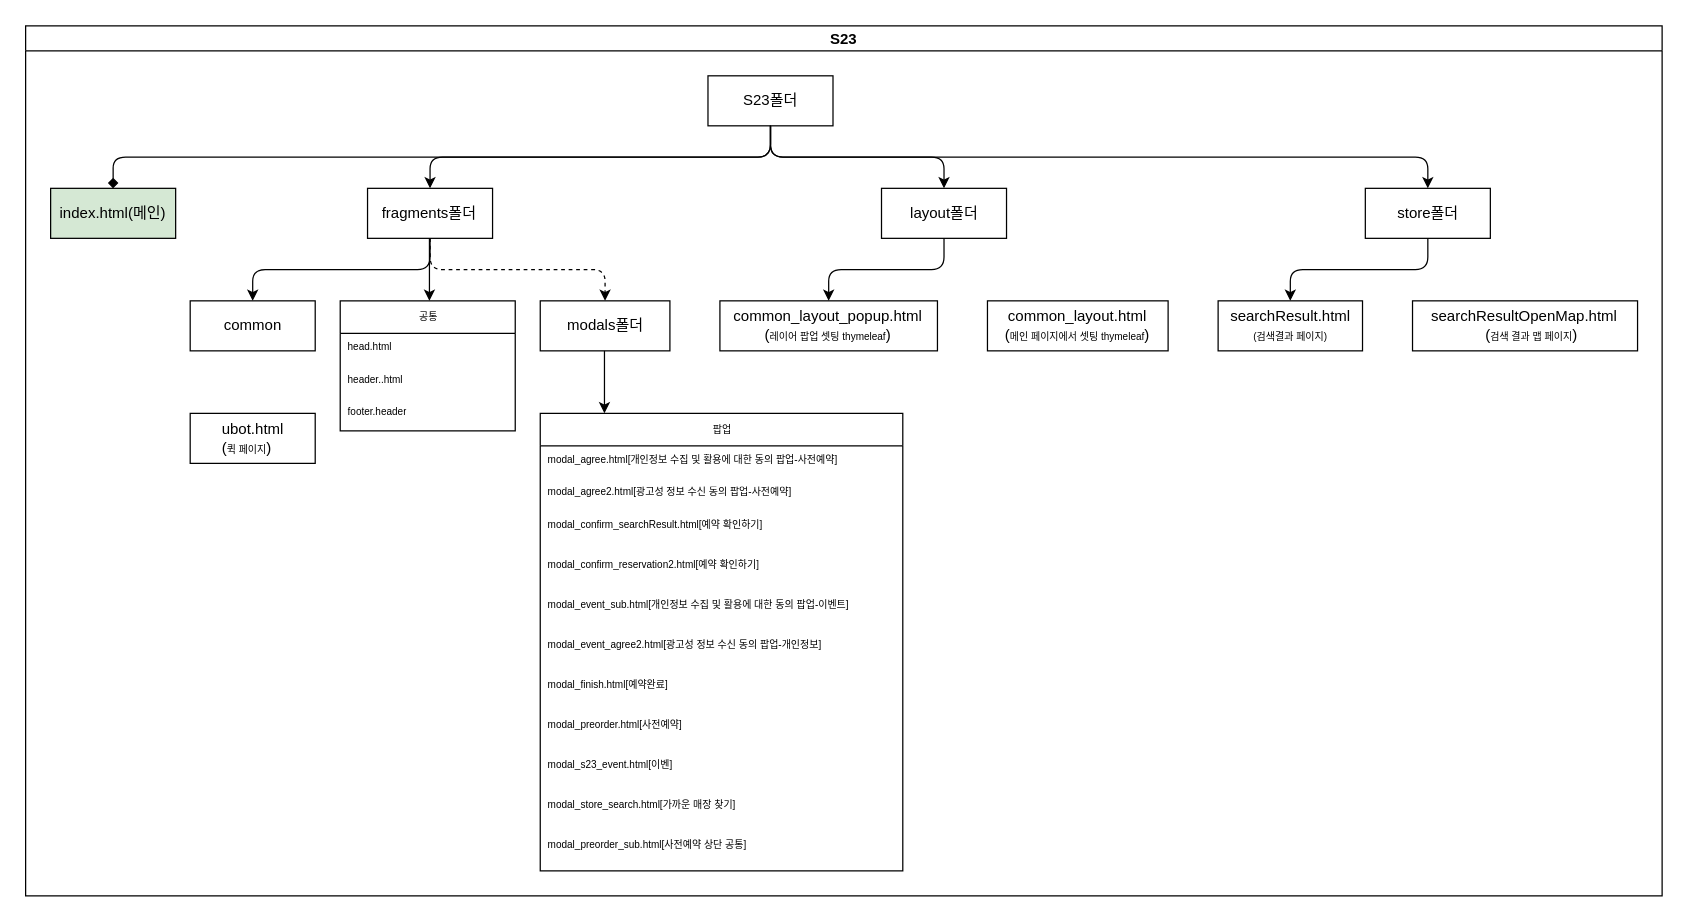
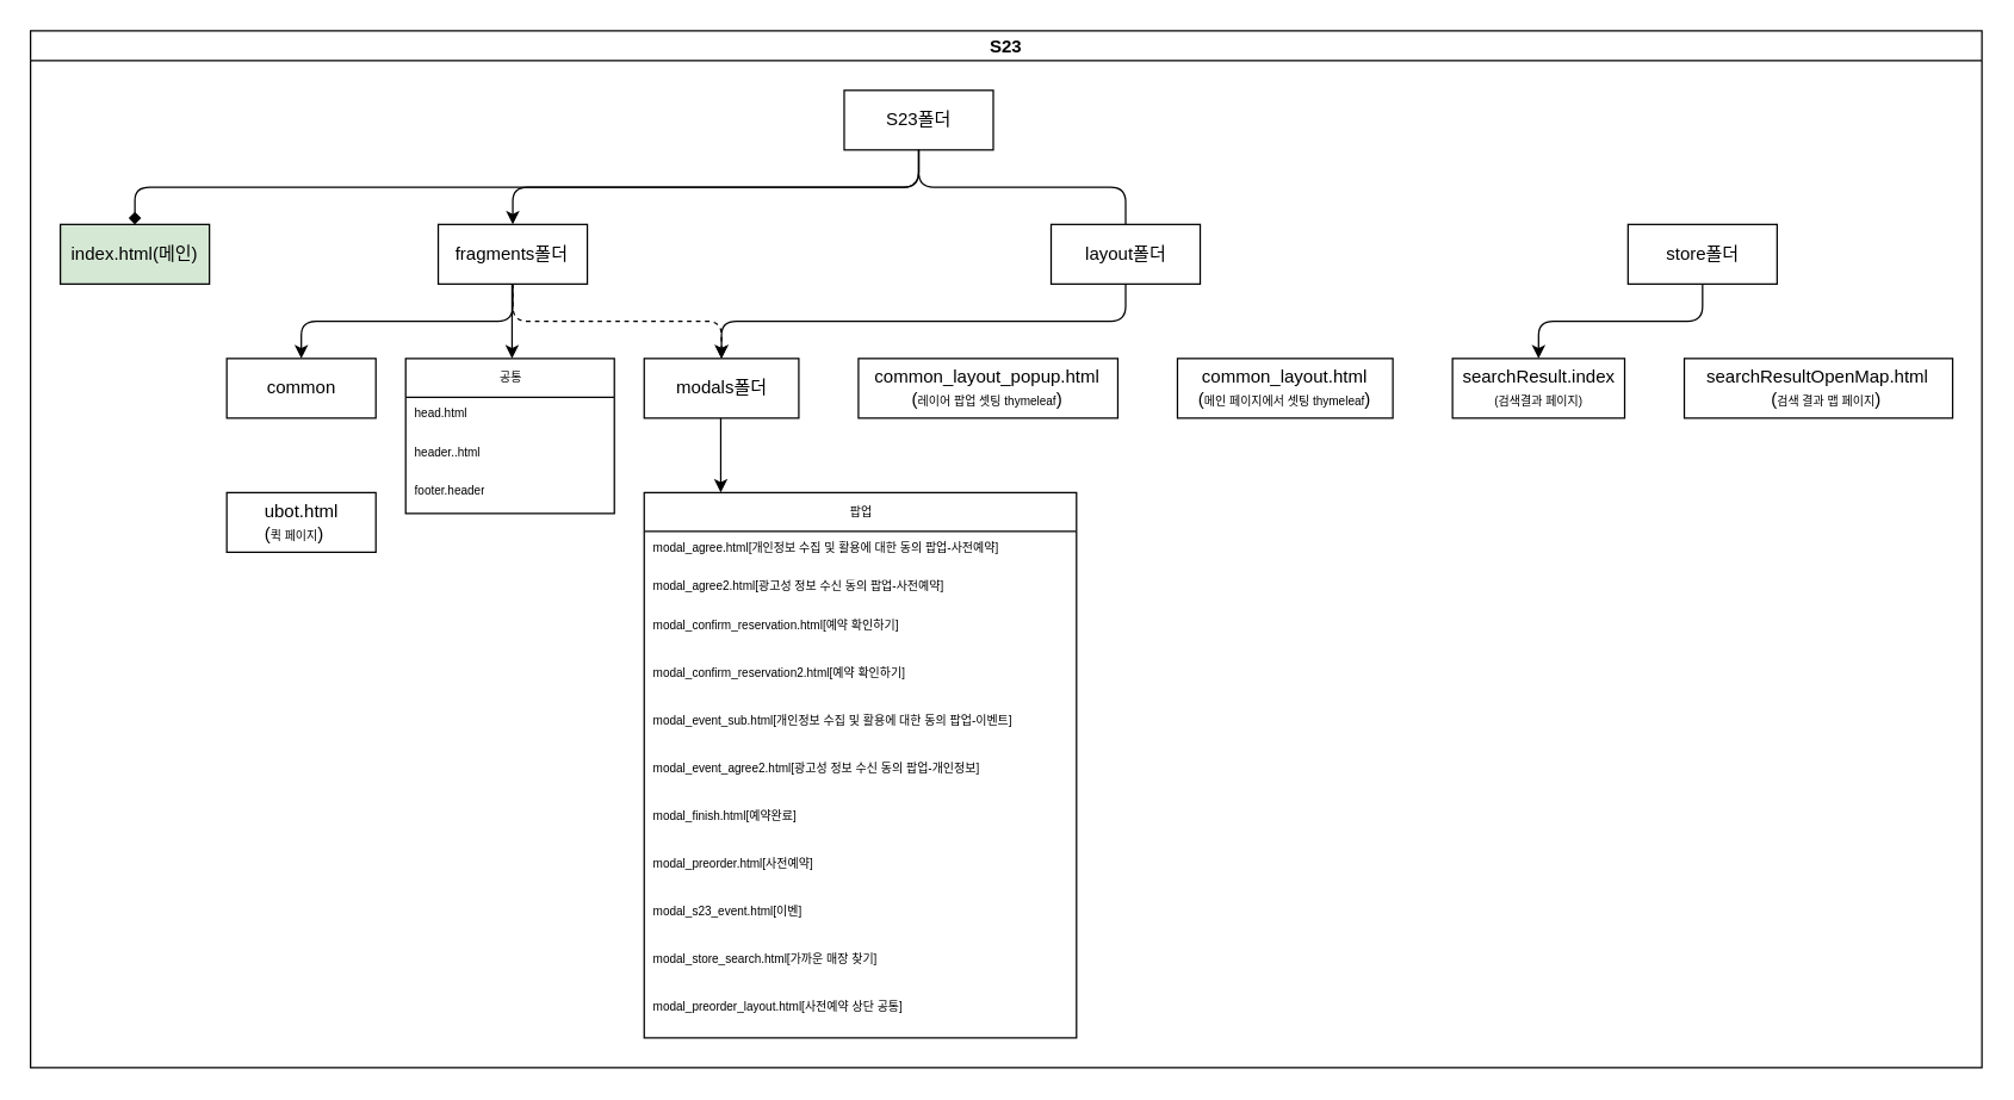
- <mxCell id="10" value="" style="edgeStyle=elbowEdgeStyle;elbow=vertical;html=1;rounded=1;curved=0;sourcePerimeterSpacing=0;targetPerimeterSpacing=0;startSize=6;endSize=6;" parent="2" source="3" target="11" edge="1"><mxGeometry relative="1" as="geometry"><mxPoint x="-2832.476" y="130" as="sourcePoint" /></mxGeometry></mxCell>
- <mxCell id="8" value="" style="edgeStyle=elbowEdgeStyle;elbow=vertical;html=1;rounded=1;curved=0;sourcePerimeterSpacing=0;targetPerimeterSpacing=0;startSize=6;endSize=6;" parent="2" source="3" target="9" edge="1"><mxGeometry relative="1" as="geometry"><mxPoint x="-2822.476" y="130" as="sourcePoint" /></mxGeometry></mxCell>
+ <mxCell id="8" value="" style="edgeStyle=elbowEdgeStyle;elbow=vertical;html=1;rounded=1;curved=0;sourcePerimeterSpacing=0;targetPerimeterSpacing=0;startSize=6;endSize=6;endArrow=none;" parent="2" source="3" target="9" edge="1"><mxGeometry relative="1" as="geometry"><mxPoint x="-2822.476" y="130" as="sourcePoint" /></mxGeometry></mxCell>
- <mxCell id="14" value="" style="edgeStyle=elbowEdgeStyle;elbow=vertical;html=1;rounded=1;curved=0;sourcePerimeterSpacing=0;targetPerimeterSpacing=0;startSize=6;endSize=6;" parent="2" source="9" target="15" edge="1"><mxGeometry relative="1" as="geometry"><mxPoint x="-2406.476" y="100" as="sourcePoint" /></mxGeometry></mxCell>
+ <mxCell id="14" value="" style="edgeStyle=elbowEdgeStyle;elbow=vertical;html=1;rounded=1;curved=0;sourcePerimeterSpacing=0;targetPerimeterSpacing=0;startSize=6;endSize=6;" parent="2" source="9" target="28" edge="1"><mxGeometry relative="1" as="geometry"><mxPoint x="-2406.476" y="100" as="sourcePoint" /></mxGeometry></mxCell>
- <mxCell id="18" value="searchResult.html&lt;br&gt;&lt;font style=&quot;font-size: 8px;&quot;&gt;(검색결과 페이지)&lt;/font&gt;" style="whiteSpace=wrap;html=1;" parent="2" vertex="1"><mxGeometry x="953.848" y="220" width="115.5" height="40" as="geometry" /></mxCell>
+ <mxCell id="18" value="searchResult.index&lt;br&gt;&lt;font style=&quot;font-size: 8px;&quot;&gt;(검색결과 페이지)&lt;/font&gt;" style="whiteSpace=wrap;html=1;" parent="2" vertex="1"><mxGeometry x="953.848" y="220" width="115.5" height="40" as="geometry" /></mxCell>
- <mxCell id="34" value="modal_confirm_searchResult.html[예약 확인하기]" style="text;strokeColor=none;fillColor=none;align=left;verticalAlign=top;spacingLeft=4;spacingRight=4;overflow=hidden;rotatable=0;points=[[0,0.5],[1,0.5]];portConstraint=eastwest;whiteSpace=wrap;html=1;fontSize=8;" vertex="1" parent="31"><mxGeometry y="78" width="290" height="32" as="geometry" /></mxCell>
+ <mxCell id="34" value="modal_confirm_reservation.html[예약 확인하기]" style="text;strokeColor=none;fillColor=none;align=left;verticalAlign=top;spacingLeft=4;spacingRight=4;overflow=hidden;rotatable=0;points=[[0,0.5],[1,0.5]];portConstraint=eastwest;whiteSpace=wrap;html=1;fontSize=8;" vertex="1" parent="31"><mxGeometry y="78" width="290" height="32" as="geometry" /></mxCell>
- <mxCell id="42" value="modal_preorder_sub.html[사전예약 상단 공통]" style="text;strokeColor=none;fillColor=none;align=left;verticalAlign=top;spacingLeft=4;spacingRight=4;overflow=hidden;rotatable=0;points=[[0,0.5],[1,0.5]];portConstraint=eastwest;whiteSpace=wrap;html=1;fontSize=8;" vertex="1" parent="31"><mxGeometry y="334" width="290" height="32" as="geometry" /></mxCell>
+ <mxCell id="42" value="modal_preorder_layout.html[사전예약 상단 공통]" style="text;strokeColor=none;fillColor=none;align=left;verticalAlign=top;spacingLeft=4;spacingRight=4;overflow=hidden;rotatable=0;points=[[0,0.5],[1,0.5]];portConstraint=eastwest;whiteSpace=wrap;html=1;fontSize=8;" vertex="1" parent="31"><mxGeometry y="334" width="290" height="32" as="geometry" /></mxCell>
